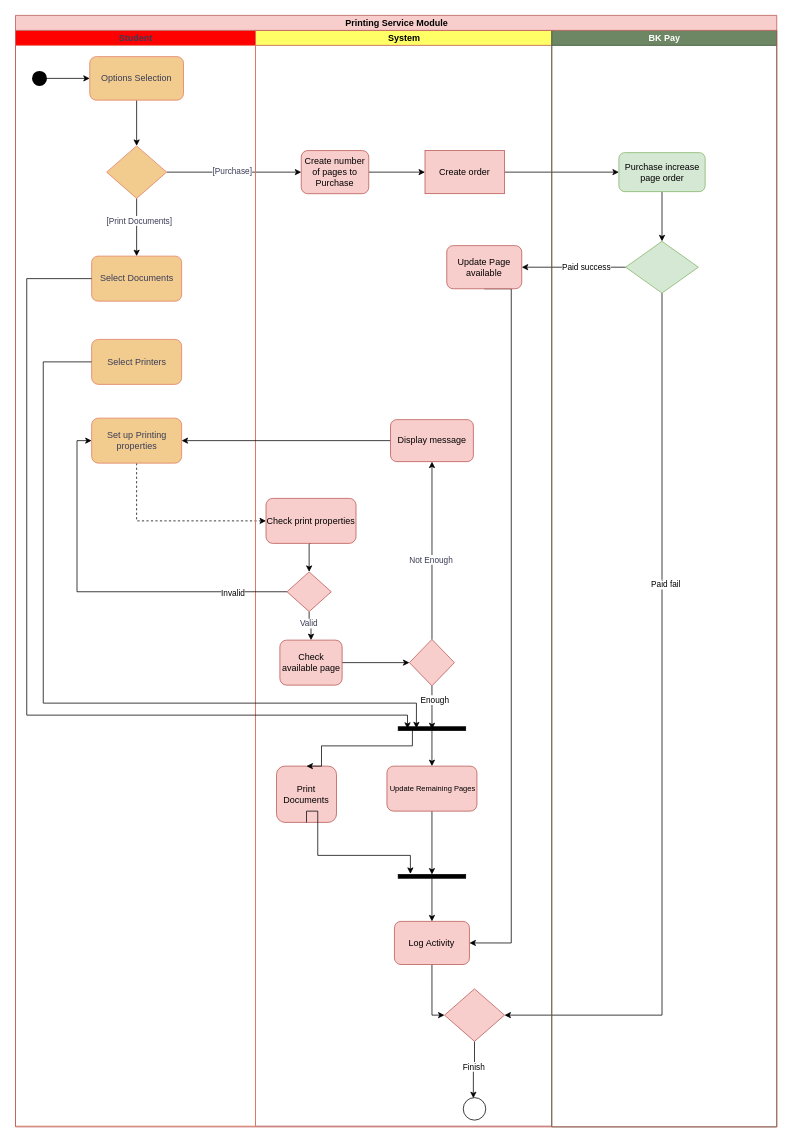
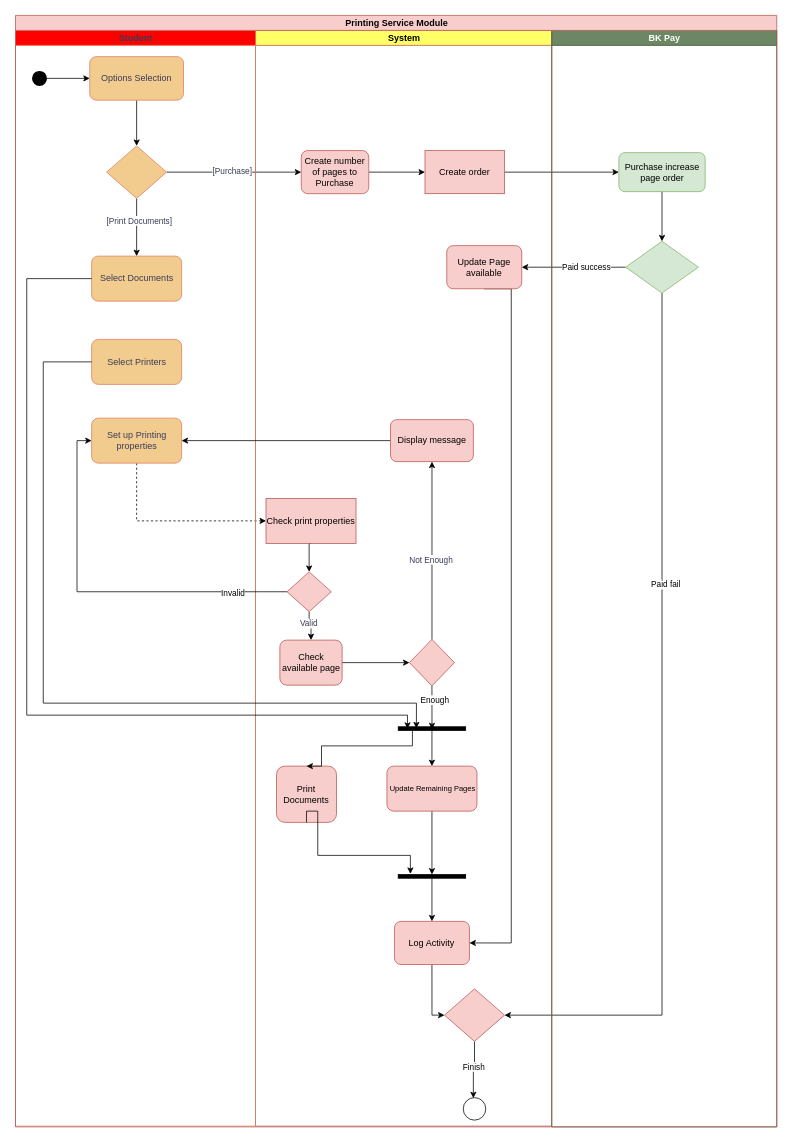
- <mxCell id="31" value="Check print properties" style="whiteSpace=wrap;html=1;fillColor=#f8cecc;strokeColor=#b85450;rounded=1;" vertex="1" parent="1"><mxGeometry x="354" y="664" width="120" height="60" as="geometry" /></mxCell>
+ <mxCell id="31" value="Check print properties" style="whiteSpace=wrap;html=1;fillColor=#f8cecc;strokeColor=#b85450;rounded=0;" vertex="1" parent="1"><mxGeometry x="354" y="664" width="120" height="60" as="geometry" /></mxCell>
